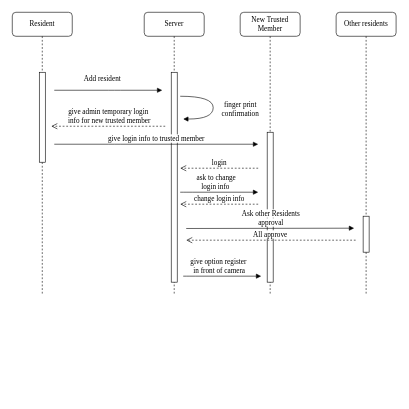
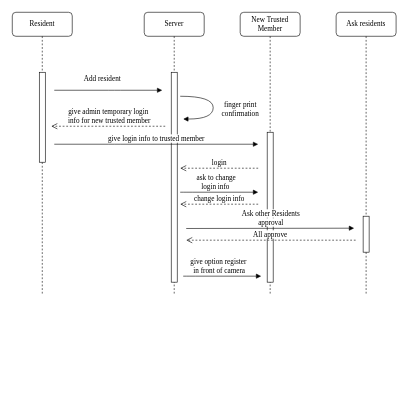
- <mxCell id="8" value="Other residents" style="shape=umlLifeline;perimeter=lifelinePerimeter;whiteSpace=wrap;html=1;container=1;collapsible=0;recursiveResize=0;outlineConnect=0;rounded=1;shadow=0;comic=0;labelBackgroundColor=none;strokeWidth=1;fontFamily=Verdana;fontSize=12;align=center;" parent="1" vertex="1"><mxGeometry x="560" y="20" width="100" height="470" as="geometry" /></mxCell>
+ <mxCell id="8" value="Ask residents" style="shape=umlLifeline;perimeter=lifelinePerimeter;whiteSpace=wrap;html=1;container=1;collapsible=0;recursiveResize=0;outlineConnect=0;rounded=1;shadow=0;comic=0;labelBackgroundColor=none;strokeWidth=1;fontFamily=Verdana;fontSize=12;align=center;" parent="1" vertex="1"><mxGeometry x="560" y="20" width="100" height="470" as="geometry" /></mxCell>
